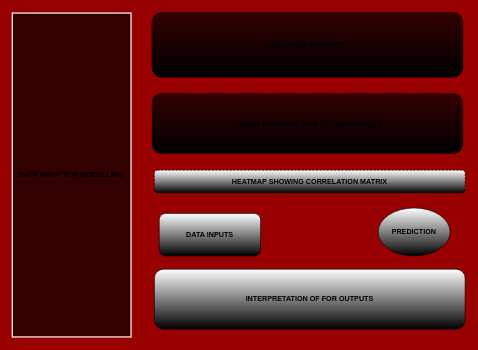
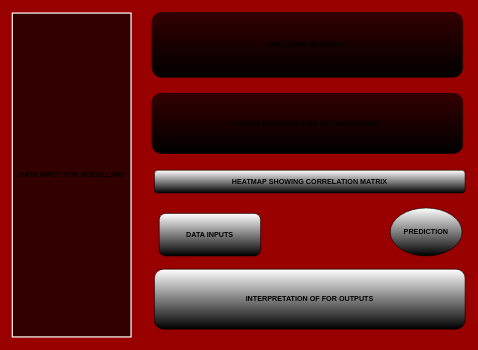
- <mxCell id="4" value="&lt;b&gt;A BRIEF INTRODUCTION OF THE PROJECT&lt;/b&gt;" style="rounded=1;whiteSpace=wrap;html=1;fillColor=#330000;gradientColor=default;dashed=1;" vertex="1" parent="1"><mxGeometry x="253" y="155" width="518" height="100" as="geometry" /></mxCell>
+ <mxCell id="4" value="&lt;b&gt;A BRIEF INTRODUCTION OF THE PROJECT&lt;/b&gt;" style="rounded=1;whiteSpace=wrap;html=1;fillColor=#330000;gradientColor=default;" vertex="1" parent="1"><mxGeometry x="253" y="155" width="518" height="100" as="geometry" /></mxCell>
- <mxCell id="5" value="&lt;b&gt;HEATMAP SHOWING CORRELATION MATRIX&lt;/b&gt;" style="rounded=1;whiteSpace=wrap;html=1;gradientColor=default;dashed=1;" vertex="1" parent="1"><mxGeometry x="257" y="283" width="518" height="38" as="geometry" /></mxCell>
+ <mxCell id="5" value="&lt;b&gt;HEATMAP SHOWING CORRELATION MATRIX&lt;/b&gt;" style="rounded=1;whiteSpace=wrap;html=1;gradientColor=default;" vertex="1" parent="1"><mxGeometry x="257" y="283" width="518" height="38" as="geometry" /></mxCell>
- <mxCell id="7" value="&lt;b&gt;PREDICTION&lt;/b&gt;" style="ellipse;whiteSpace=wrap;html=1;gradientColor=default;" vertex="1" parent="1"><mxGeometry x="630" y="346" width="120" height="80" as="geometry" /></mxCell>
+ <mxCell id="7" value="&lt;b&gt;PREDICTION&lt;/b&gt;" style="ellipse;whiteSpace=wrap;html=1;gradientColor=default;" vertex="1" parent="1"><mxGeometry x="650" y="346" width="120" height="80" as="geometry" /></mxCell>
